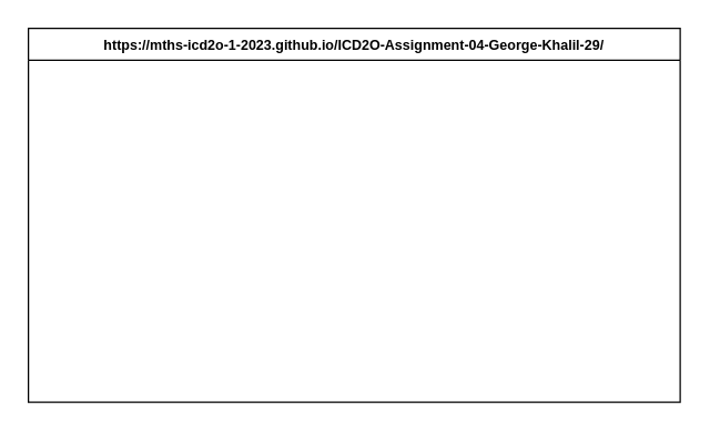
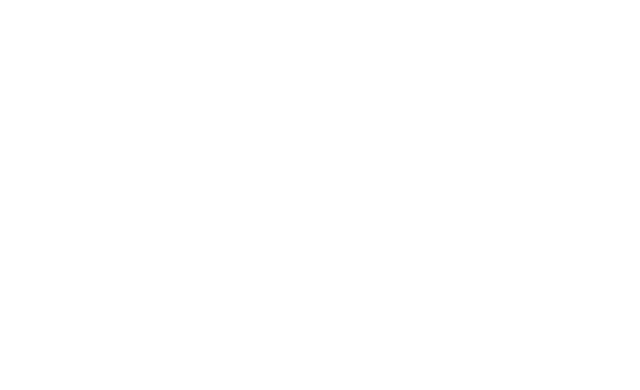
- <mxCell id="2" value="&lt;font style=&quot;font-size: 10px;&quot;&gt;https://mths-icd2o-1-2023.github.io/ICD2O-Assignment-04-George-Khalil-29/&lt;/font&gt;" style="swimlane;whiteSpace=wrap;html=1;" vertex="1" parent="1"><mxGeometry x="20" y="20" width="470" height="270" as="geometry" /></mxCell>
